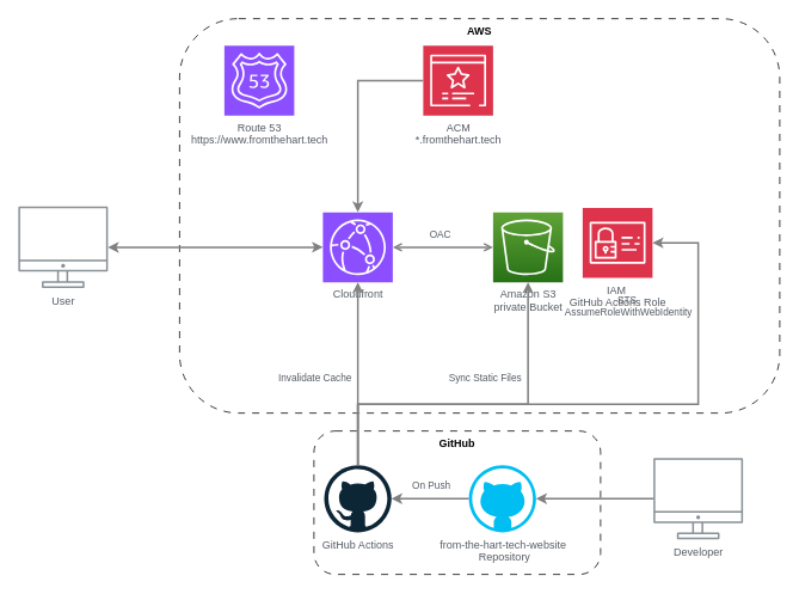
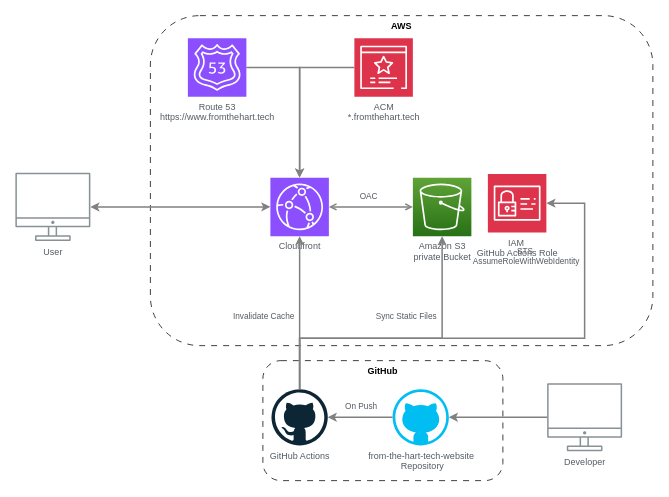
+ <mxCell id="10" style="edgeStyle=orthogonalEdgeStyle;rounded=0;orthogonalLoop=1;jettySize=auto;html=1;exitX=1;exitY=0.5;exitDx=0;exitDy=0;exitPerimeter=0;strokeWidth=2;strokeColor=#808080;" parent="1" source="11" target="8" edge="1"><mxGeometry relative="1" as="geometry" /></mxCell>
